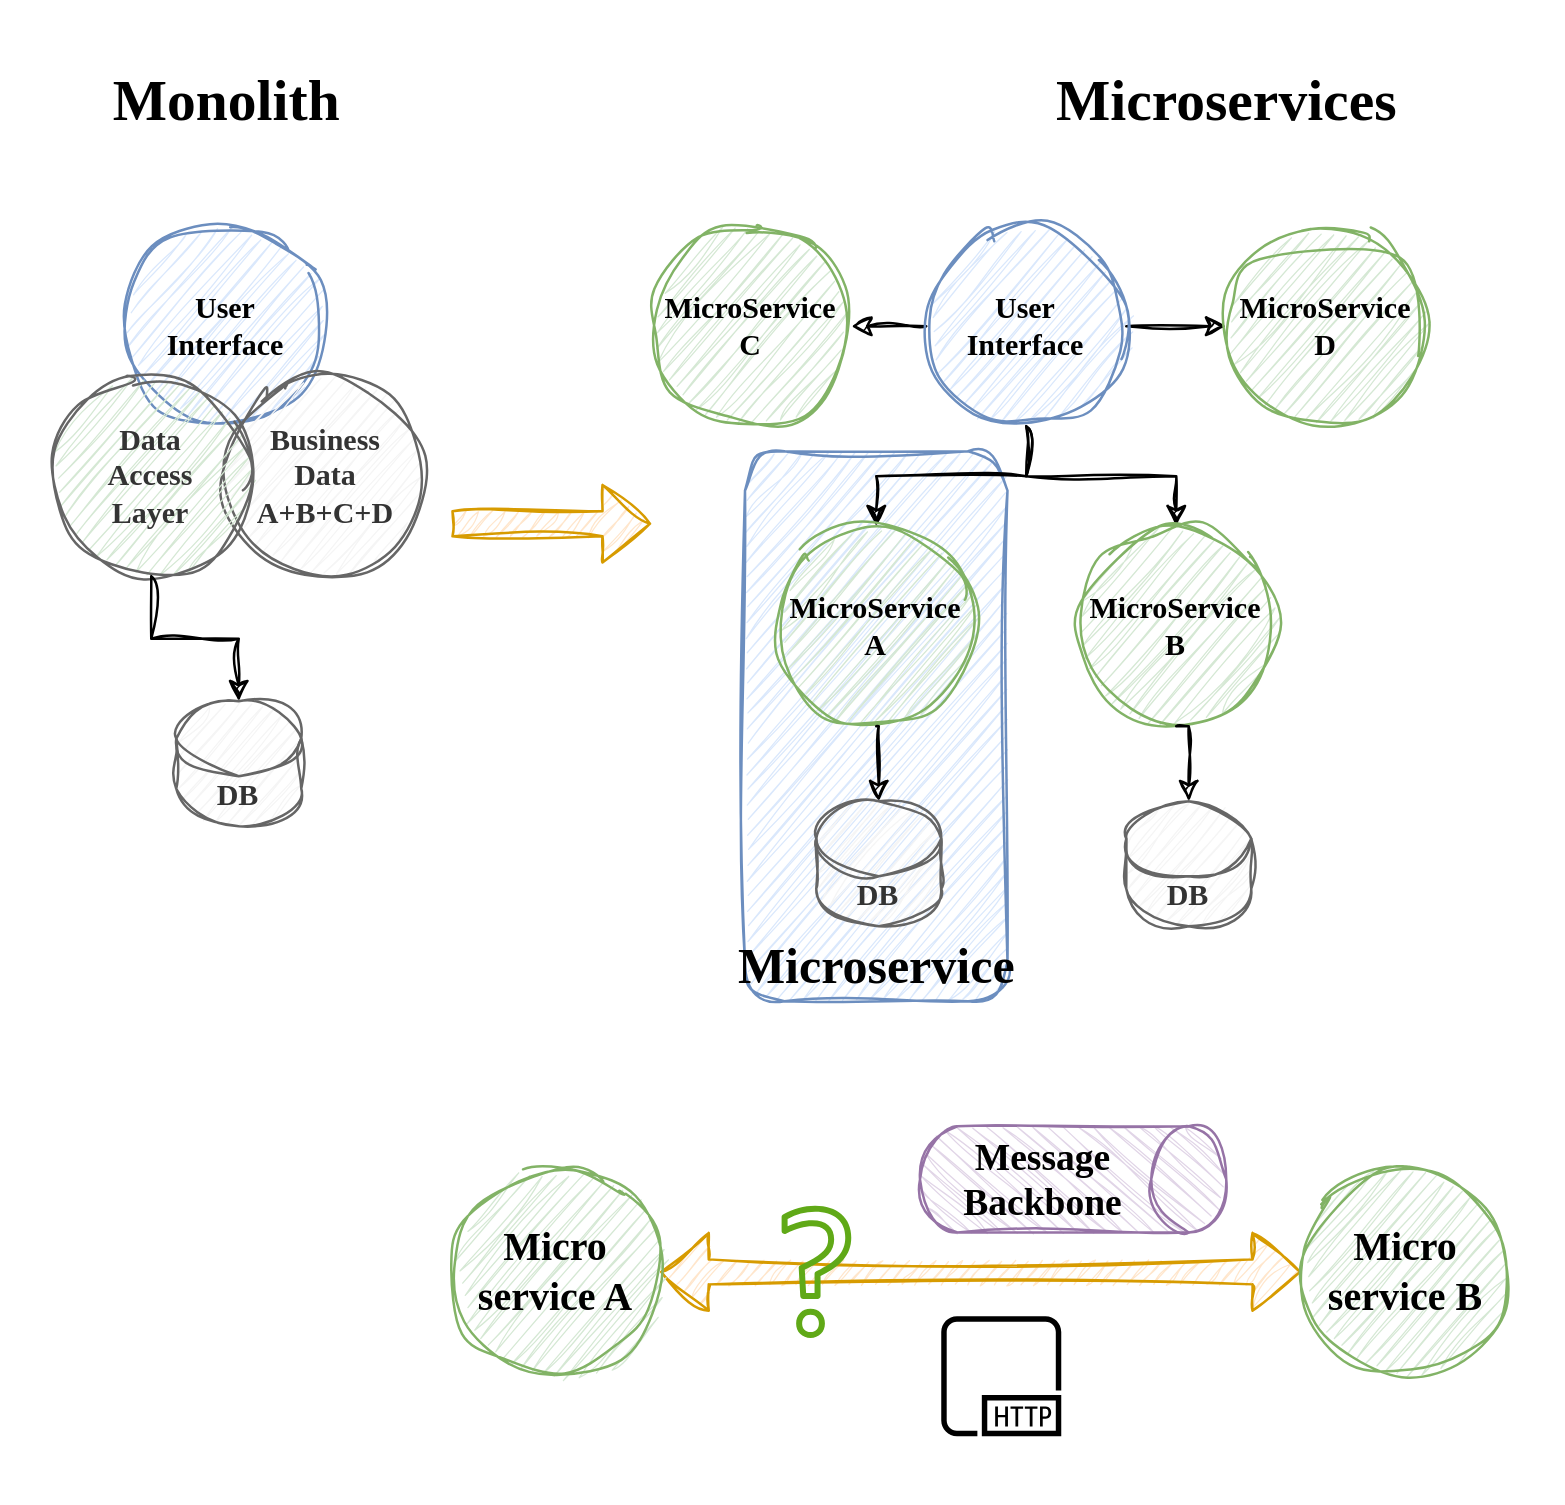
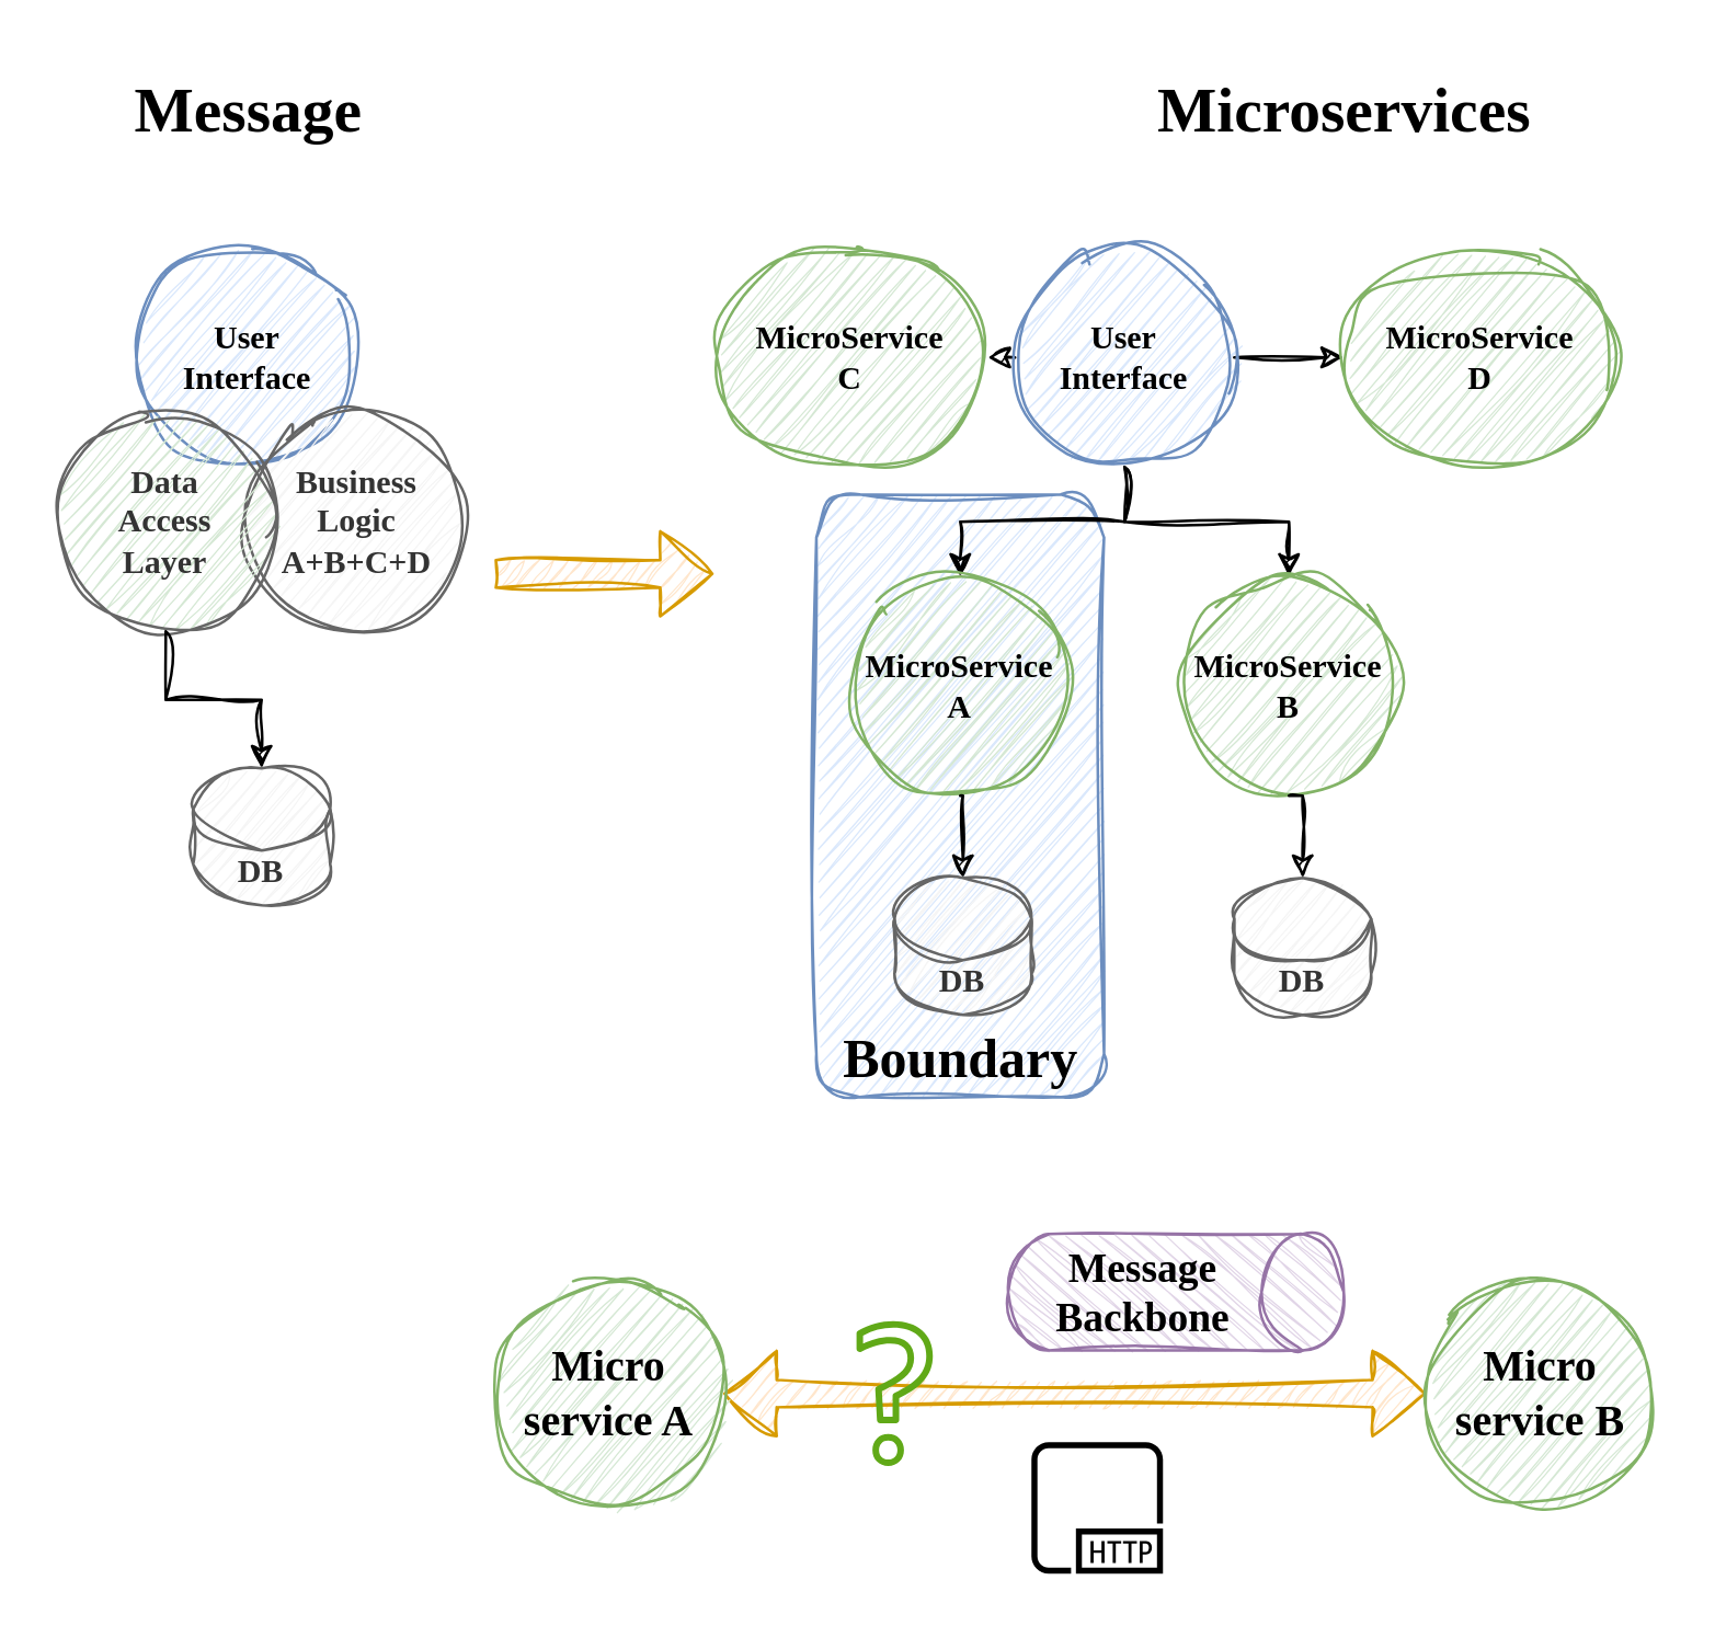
- <mxCell id="21" value="Monolith" style="text;html=1;align=center;verticalAlign=middle;resizable=0;points=[];autosize=1;strokeColor=none;fillColor=none;fontStyle=1;fontSize=23;sketch=1;curveFitting=1;jiggle=2;fontFamily=Architects Daughter;fontSource=https%3A%2F%2Ffonts.googleapis.com%2Fcss%3Ffamily%3DArchitects%2BDaughter;" parent="1" vertex="1"><mxGeometry x="35" y="20" width="110" height="40" as="geometry" /></mxCell>
+ <mxCell id="21" value="Message" style="text;html=1;align=center;verticalAlign=middle;resizable=0;points=[];autosize=1;strokeColor=none;fillColor=none;fontStyle=1;fontSize=23;sketch=1;curveFitting=1;jiggle=2;fontFamily=Architects Daughter;fontSource=https%3A%2F%2Ffonts.googleapis.com%2Fcss%3Ffamily%3DArchitects%2BDaughter;" parent="1" vertex="1"><mxGeometry x="35" y="20" width="110" height="40" as="geometry" /></mxCell>
- <mxCell id="12" value="MicroService&lt;br&gt;C" style="ellipse;whiteSpace=wrap;html=1;aspect=fixed;fillColor=#d5e8d4;strokeColor=#82b366;sketch=1;curveFitting=1;jiggle=2;fontFamily=Architects Daughter;fontSource=https%3A%2F%2Ffonts.googleapis.com%2Fcss%3Ffamily%3DArchitects%2BDaughter;fontStyle=1" parent="1" vertex="1"><mxGeometry x="260" y="90" width="80" height="80" as="geometry" /></mxCell>
+ <mxCell id="12" value="MicroService&lt;br&gt;C" style="ellipse;whiteSpace=wrap;html=1;aspect=fixed;fillColor=#d5e8d4;strokeColor=#82b366;sketch=1;curveFitting=1;jiggle=2;fontFamily=Architects Daughter;fontSource=https%3A%2F%2Ffonts.googleapis.com%2Fcss%3Ffamily%3DArchitects%2BDaughter;fontStyle=1" parent="1" vertex="1"><mxGeometry x="260" y="90" width="100" height="80" as="geometry" /></mxCell>
- <mxCell id="13" value="MicroService&lt;br&gt;D" style="ellipse;whiteSpace=wrap;html=1;aspect=fixed;fillColor=#d5e8d4;strokeColor=#82b366;sketch=1;curveFitting=1;jiggle=2;fontFamily=Architects Daughter;fontSource=https%3A%2F%2Ffonts.googleapis.com%2Fcss%3Ffamily%3DArchitects%2BDaughter;fontStyle=1" parent="1" vertex="1"><mxGeometry x="490" y="90" width="80" height="80" as="geometry" /></mxCell>
+ <mxCell id="13" value="MicroService&lt;br&gt;D" style="ellipse;whiteSpace=wrap;html=1;aspect=fixed;fillColor=#d5e8d4;strokeColor=#82b366;sketch=1;curveFitting=1;jiggle=2;fontFamily=Architects Daughter;fontSource=https%3A%2F%2Ffonts.googleapis.com%2Fcss%3Ffamily%3DArchitects%2BDaughter;fontStyle=1" parent="1" vertex="1"><mxGeometry x="490" y="90" width="100" height="80" as="geometry" /></mxCell>
- <mxCell id="5" value="Business&lt;br&gt;Data&lt;br&gt;A+B+C+D" style="ellipse;whiteSpace=wrap;html=1;aspect=fixed;fillColor=#f5f5f5;fontColor=#333333;strokeColor=#666666;sketch=1;curveFitting=1;jiggle=2;fontFamily=Architects Daughter;fontSource=https%3A%2F%2Ffonts.googleapis.com%2Fcss%3Ffamily%3DArchitects%2BDaughter;fontStyle=1" parent="1" vertex="1"><mxGeometry x="90" y="150" width="80" height="80" as="geometry" /></mxCell>
+ <mxCell id="5" value="Business&lt;br&gt;Logic&lt;br&gt;A+B+C+D" style="ellipse;whiteSpace=wrap;html=1;aspect=fixed;fillColor=#f5f5f5;fontColor=#333333;strokeColor=#666666;sketch=1;curveFitting=1;jiggle=2;fontFamily=Architects Daughter;fontSource=https%3A%2F%2Ffonts.googleapis.com%2Fcss%3Ffamily%3DArchitects%2BDaughter;fontStyle=1" parent="1" vertex="1"><mxGeometry x="90" y="150" width="80" height="80" as="geometry" /></mxCell>
- <mxCell id="3" value="&lt;b&gt;Microservice&lt;/b&gt;" style="rounded=1;whiteSpace=wrap;html=1;sketch=1;hachureGap=4;jiggle=2;curveFitting=1;fontFamily=Architects Daughter;fontSource=https%3A%2F%2Ffonts.googleapis.com%2Fcss%3Ffamily%3DArchitects%2BDaughter;fontSize=20;verticalAlign=bottom;fillColor=#dae8fc;strokeColor=#6c8ebf;" vertex="1" parent="1"><mxGeometry x="297.5" y="180" width="105" height="220" as="geometry" /></mxCell>
+ <mxCell id="3" value="&lt;b&gt;Boundary&lt;/b&gt;" style="rounded=1;whiteSpace=wrap;html=1;sketch=1;hachureGap=4;jiggle=2;curveFitting=1;fontFamily=Architects Daughter;fontSource=https%3A%2F%2Ffonts.googleapis.com%2Fcss%3Ffamily%3DArchitects%2BDaughter;fontSize=20;verticalAlign=bottom;fillColor=#dae8fc;strokeColor=#6c8ebf;" vertex="1" parent="1"><mxGeometry x="297.5" y="180" width="105" height="220" as="geometry" /></mxCell>
